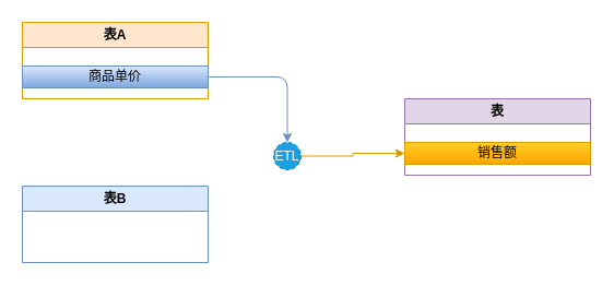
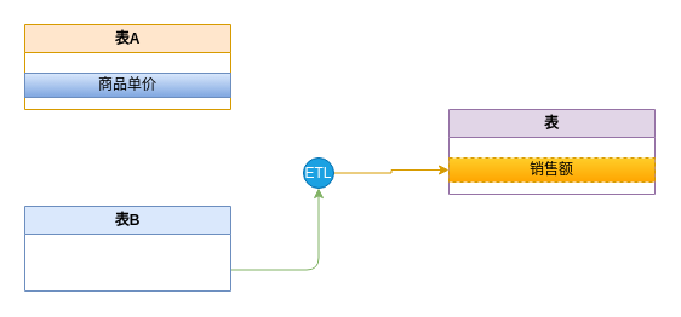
- <mxCell id="10" style="edgeStyle=orthogonalEdgeStyle;rounded=1;orthogonalLoop=1;jettySize=auto;html=1;exitX=1;exitY=0.5;exitDx=0;exitDy=0;entryX=0.5;entryY=0;entryDx=0;entryDy=0;fillColor=#dae8fc;gradientColor=#7ea6e0;strokeColor=#6c8ebf;curved=0;" edge="1" parent="1" source="3" target="9"><mxGeometry relative="1" as="geometry" /></mxCell>
- <mxCell id="7" value="销售额" style="rounded=0;whiteSpace=wrap;html=1;fillColor=#ffcd28;gradientColor=#ffa500;strokeColor=#d79b00;" vertex="1" parent="6"><mxGeometry y="40" width="170" height="20" as="geometry" /></mxCell>
+ <mxCell id="7" value="销售额" style="rounded=0;whiteSpace=wrap;html=1;fillColor=#ffcd28;gradientColor=#ffa500;strokeColor=#d79b00;dashed=1;" vertex="1" parent="6"><mxGeometry y="40" width="170" height="20" as="geometry" /></mxCell>
- <mxCell id="9" value="ETL" style="ellipse;whiteSpace=wrap;html=1;aspect=fixed;fillColor=#1ba1e2;fontColor=#ffffff;strokeColor=#006EAF;dashed=1;" vertex="1" parent="1"><mxGeometry x="250" y="130" width="25" height="25" as="geometry" /></mxCell>
+ <mxCell id="9" value="ETL" style="ellipse;whiteSpace=wrap;html=1;aspect=fixed;fillColor=#1ba1e2;fontColor=#ffffff;strokeColor=#006EAF;" vertex="1" parent="1"><mxGeometry x="250" y="130" width="25" height="25" as="geometry" /></mxCell>
+ <mxCell id="4" style="edgeStyle=orthogonalEdgeStyle;rounded=1;orthogonalLoop=1;jettySize=auto;html=1;exitX=1;exitY=0.75;exitDx=0;exitDy=0;entryX=0.5;entryY=1;entryDx=0;entryDy=0;fillColor=#d5e8d4;gradientColor=#97d077;strokeColor=#82b366;curved=0;" edge="1" parent="1" source="5" target="9"><mxGeometry relative="1" as="geometry" /></mxCell>
